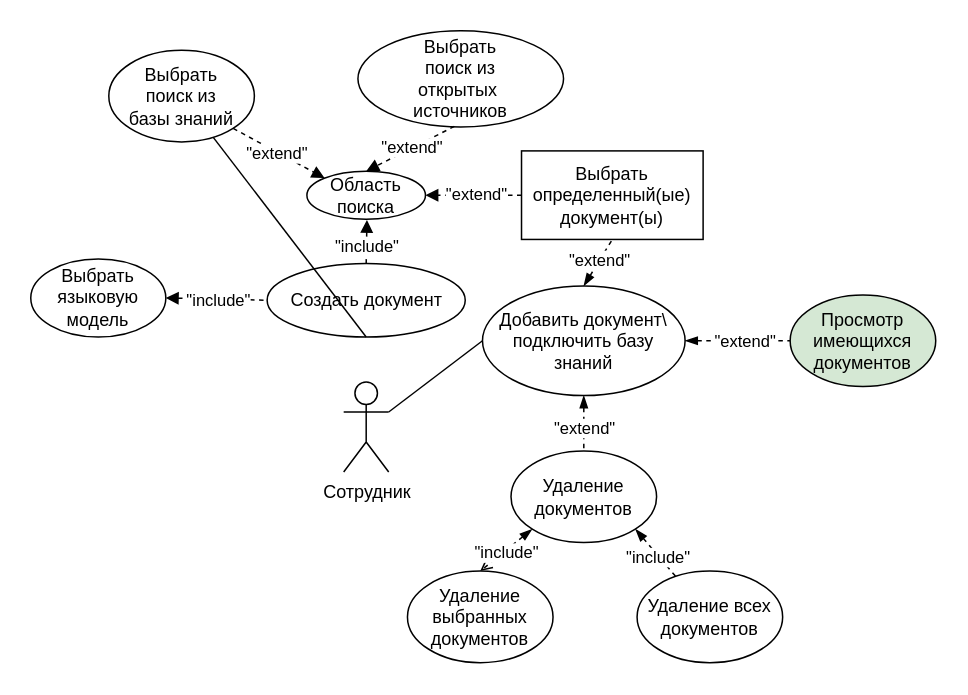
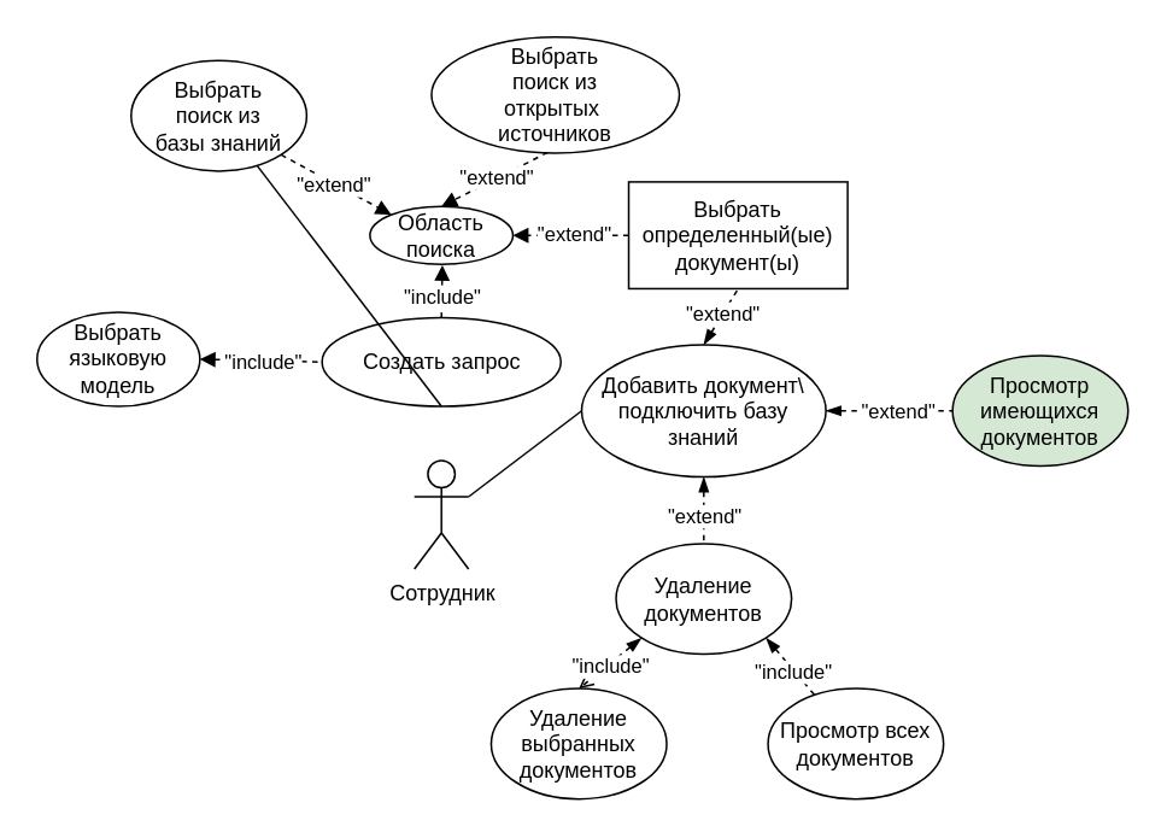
- <mxCell id="3" value="Создать документ" style="ellipse;whiteSpace=wrap;html=1;" vertex="1" parent="1"><mxGeometry x="177.5" y="175" width="132" height="49" as="geometry" /></mxCell>
+ <mxCell id="3" value="Создать запрос" style="ellipse;whiteSpace=wrap;html=1;" vertex="1" parent="1"><mxGeometry x="177.5" y="175" width="132" height="49" as="geometry" /></mxCell>
- <mxCell id="28" value="Удаление всех&lt;div&gt;документов&lt;/div&gt;" style="ellipse;whiteSpace=wrap;html=1;" vertex="1" parent="1"><mxGeometry x="424" y="380" width="97" height="61" as="geometry" /></mxCell>
+ <mxCell id="28" value="Просмотр всех&lt;div&gt;документов&lt;/div&gt;" style="ellipse;whiteSpace=wrap;html=1;" vertex="1" parent="1"><mxGeometry x="424" y="380" width="97" height="61" as="geometry" /></mxCell>
